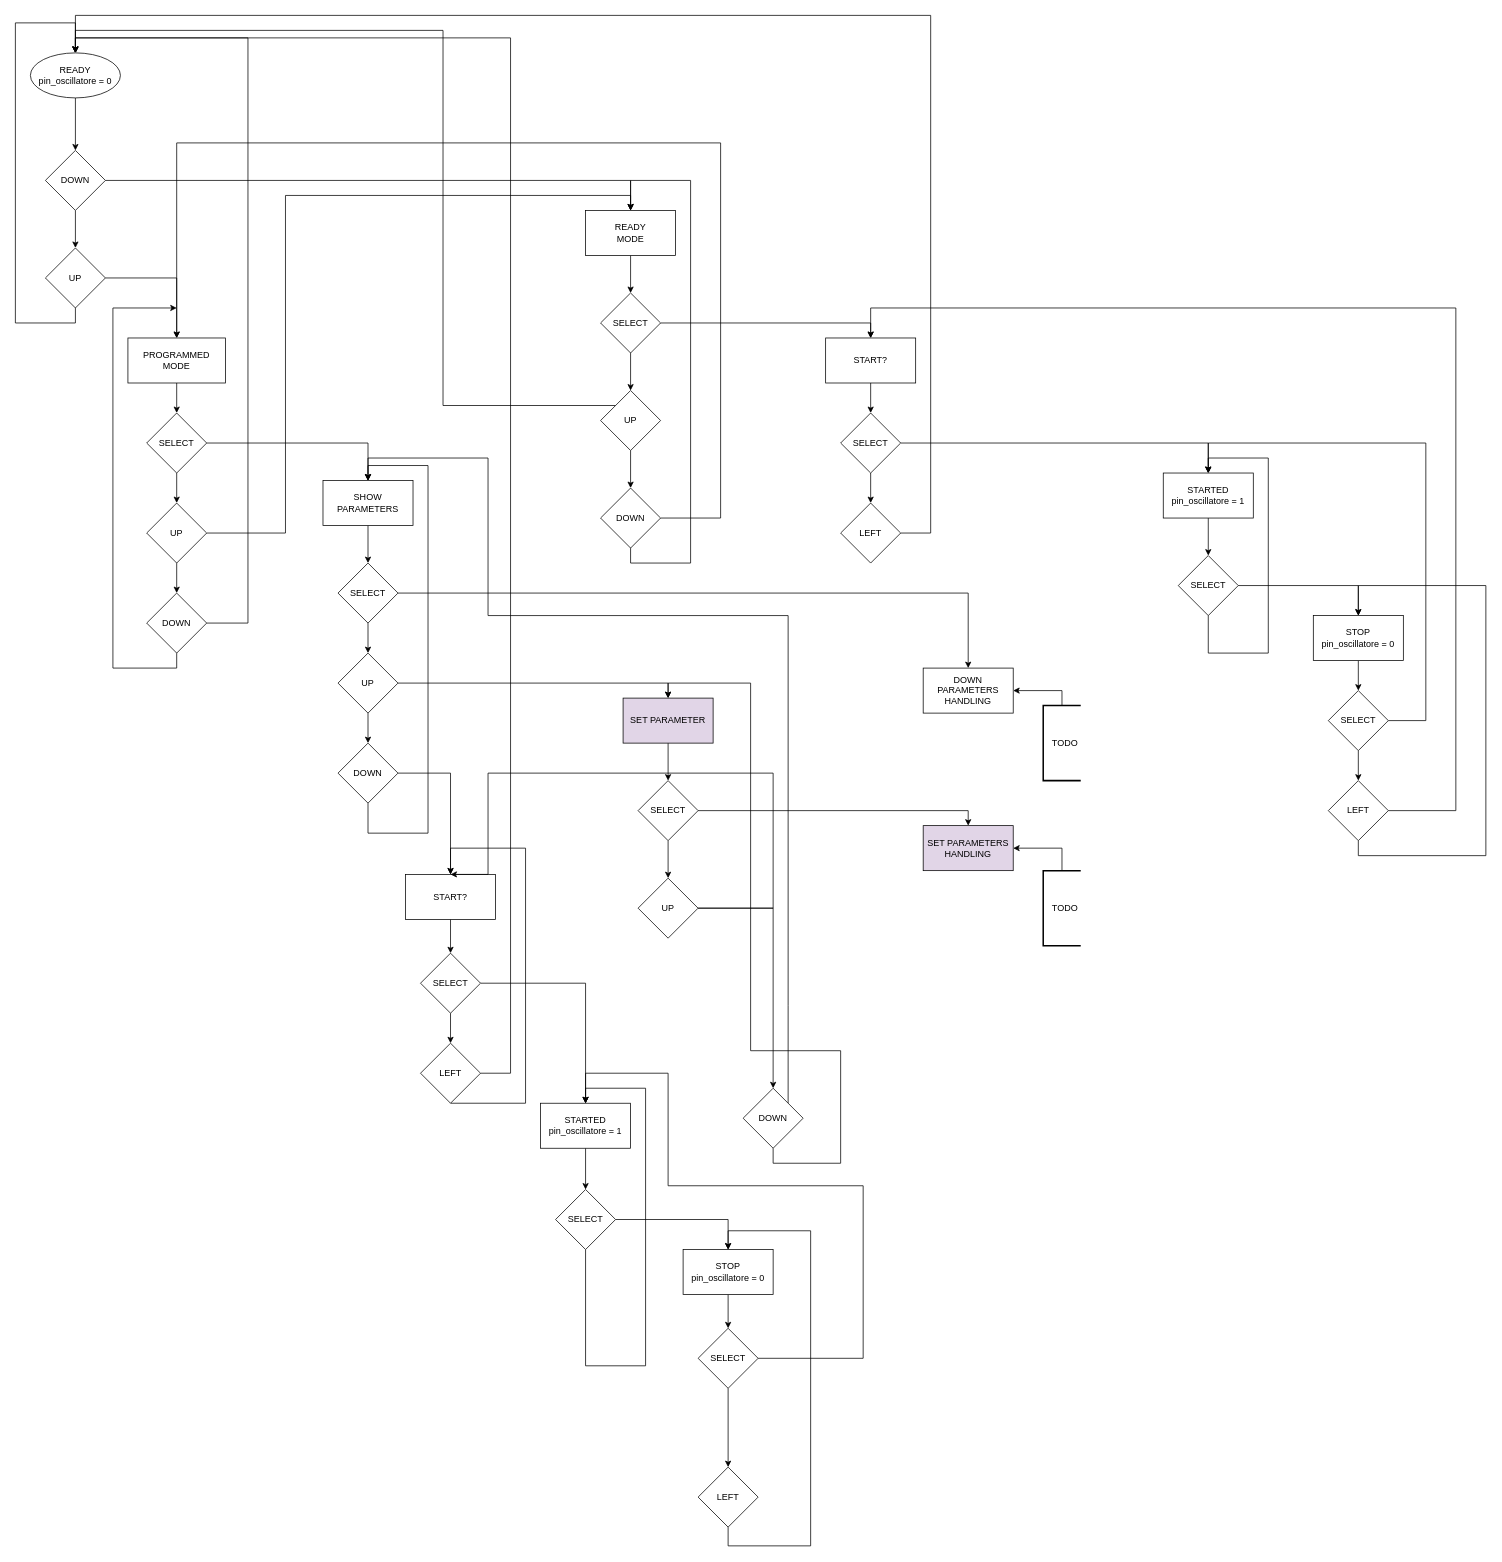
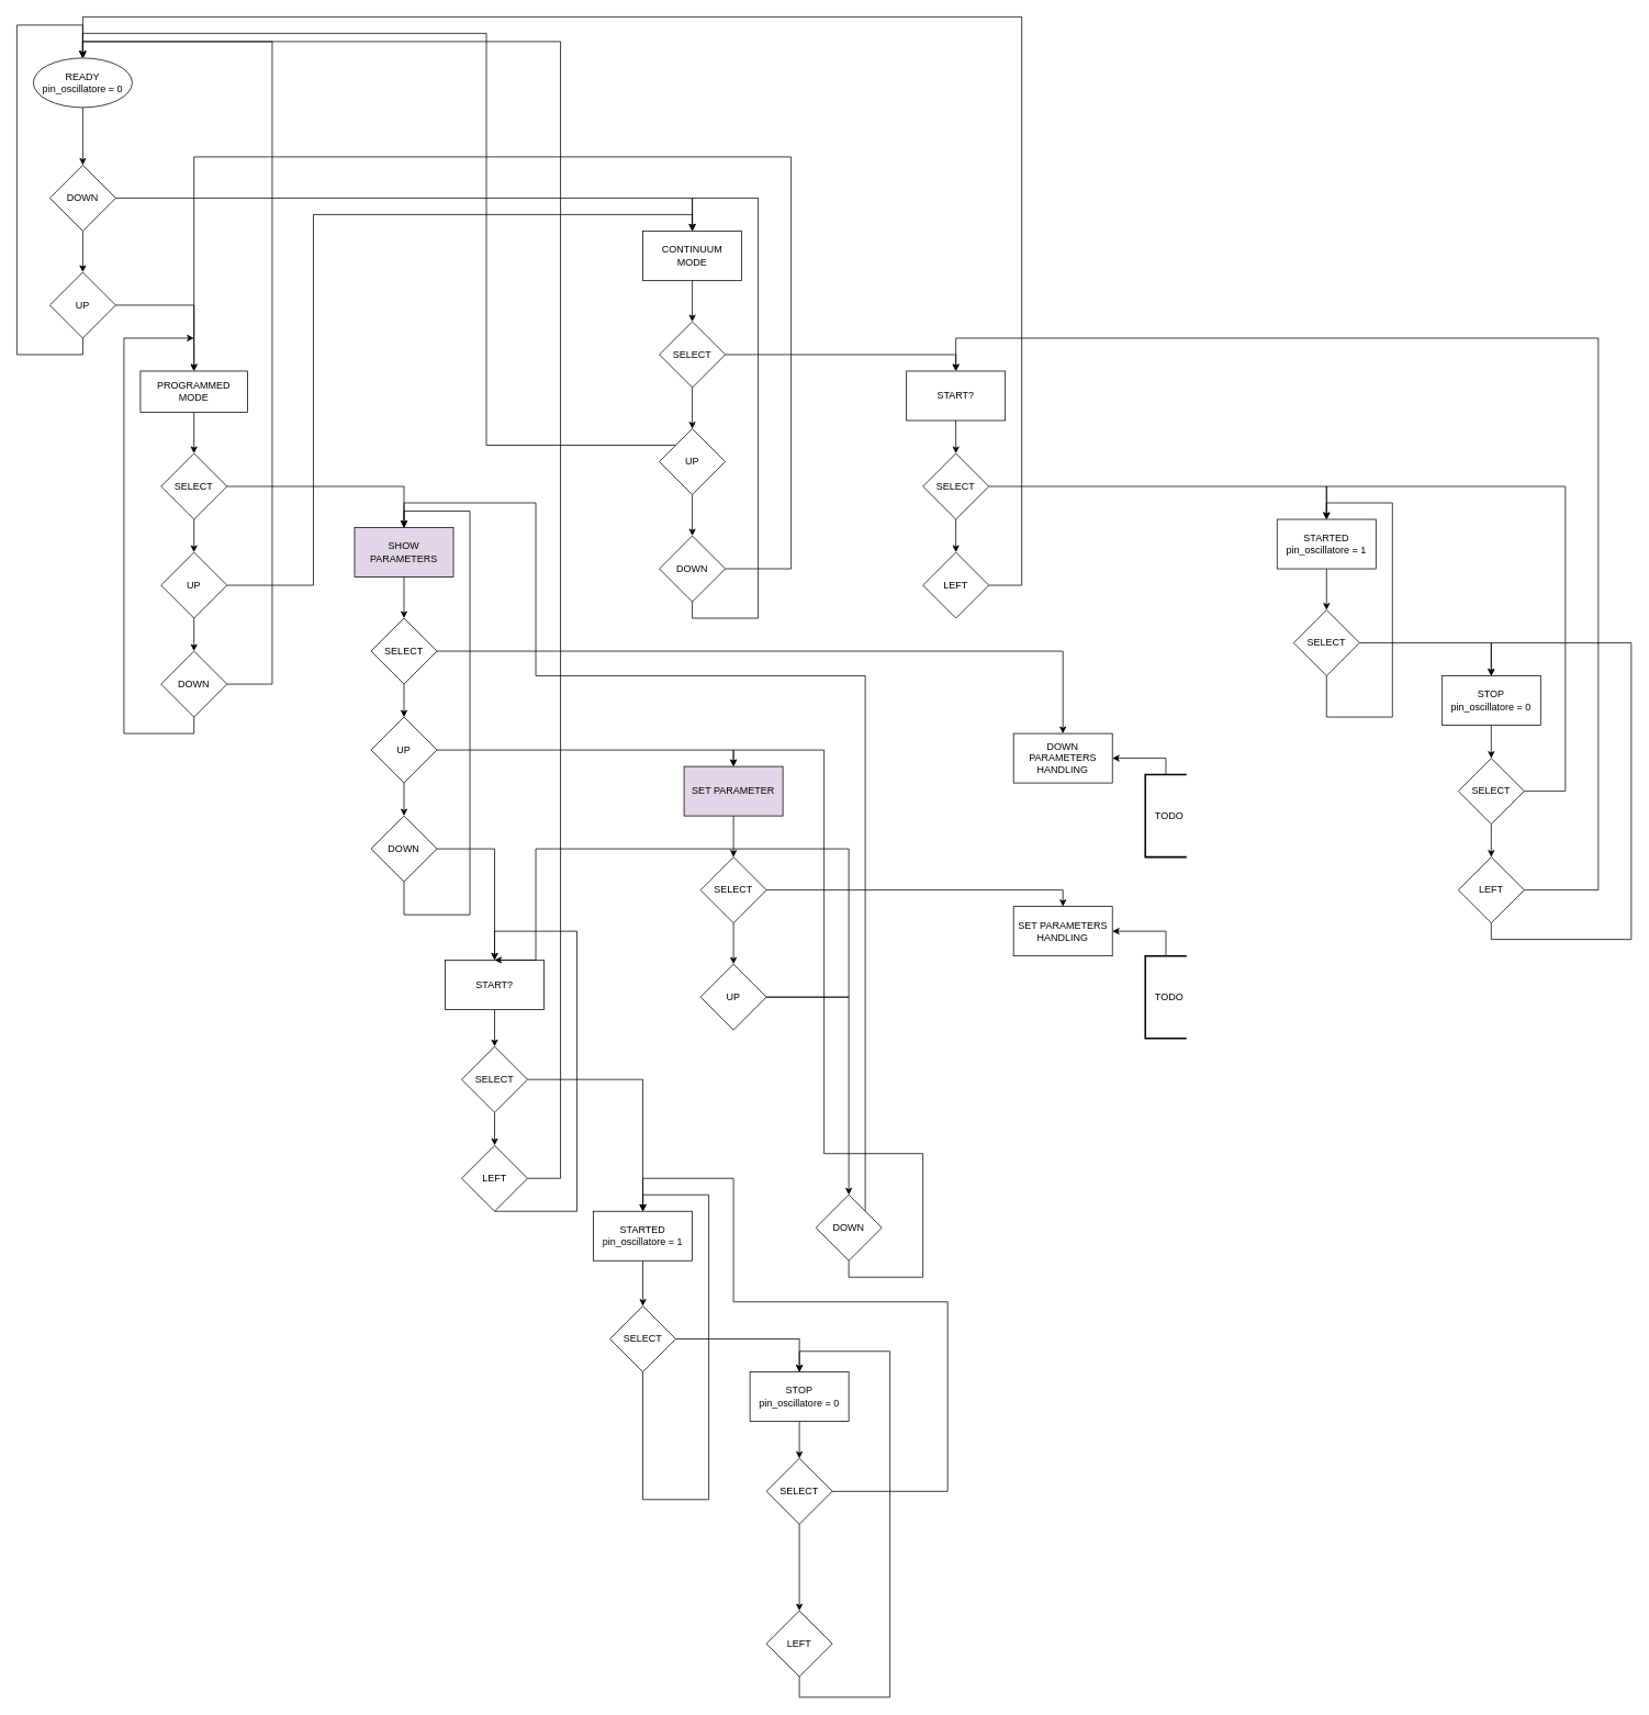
- <mxCell id="8" value="READY&lt;br&gt;MODE" style="rounded=0;whiteSpace=wrap;html=1;" parent="1" vertex="1"><mxGeometry x="780" y="280" width="120" height="60" as="geometry" /></mxCell>
+ <mxCell id="8" value="CONTINUUM&lt;br&gt;MODE" style="rounded=0;whiteSpace=wrap;html=1;" parent="1" vertex="1"><mxGeometry x="780" y="280" width="120" height="60" as="geometry" /></mxCell>
- <mxCell id="13" value="PROGRAMMED&lt;br&gt;MODE" style="rounded=0;whiteSpace=wrap;html=1;" parent="1" vertex="1"><mxGeometry x="170" y="450" width="130" height="60" as="geometry" /></mxCell>
+ <mxCell id="13" value="PROGRAMMED&lt;br&gt;MODE" style="rounded=0;whiteSpace=wrap;html=1;" parent="1" vertex="1"><mxGeometry x="170" y="450" width="130" height="50" as="geometry" /></mxCell>
- <mxCell id="47" value="SHOW PARAMETERS" style="rounded=0;whiteSpace=wrap;html=1;" parent="1" vertex="1"><mxGeometry x="430" y="640" width="120" height="60" as="geometry" /></mxCell>
+ <mxCell id="47" value="SHOW PARAMETERS" style="rounded=0;whiteSpace=wrap;html=1;fillColor=#e1d5e7;" parent="1" vertex="1"><mxGeometry x="430" y="640" width="120" height="60" as="geometry" /></mxCell>
- <mxCell id="77" value="SET PARAMETERS&lt;br&gt;HANDLING" style="rounded=0;whiteSpace=wrap;html=1;fillColor=#e1d5e7;" parent="1" vertex="1"><mxGeometry x="1230" y="1100" width="120" height="60" as="geometry" /></mxCell>
+ <mxCell id="77" value="SET PARAMETERS&lt;br&gt;HANDLING" style="rounded=0;whiteSpace=wrap;html=1;" parent="1" vertex="1"><mxGeometry x="1230" y="1100" width="120" height="60" as="geometry" /></mxCell>
